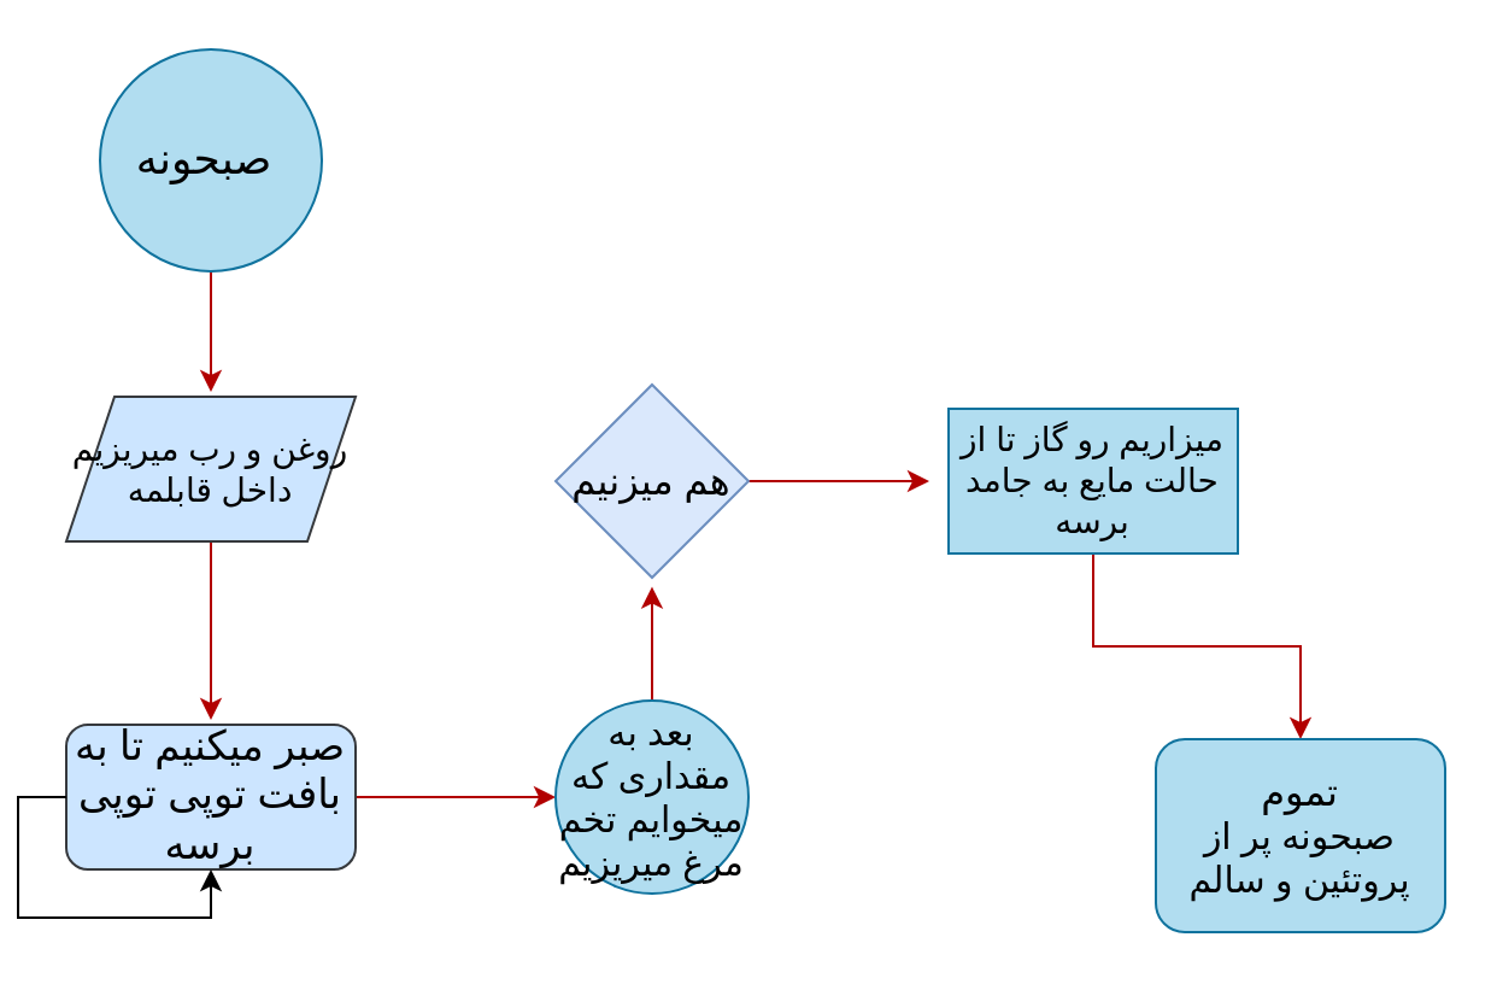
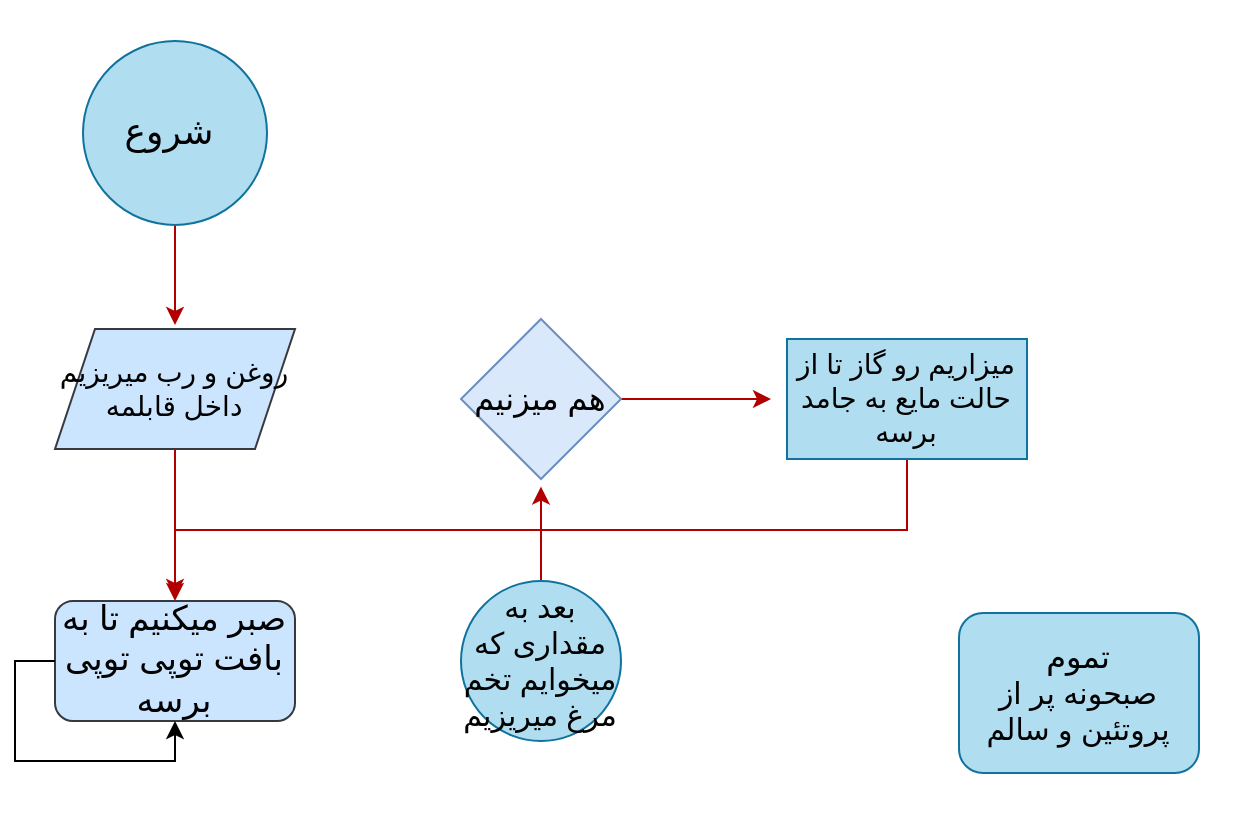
- <mxCell id="3" value="&lt;font style=&quot;font-size: 18px;&quot; color=&quot;#000000&quot;&gt;صبحونه&amp;nbsp;&lt;/font&gt;" style="ellipse;whiteSpace=wrap;html=1;aspect=fixed;fillColor=#b1ddf0;strokeColor=#10739e;align=center;" vertex="1" parent="1"><mxGeometry x="34" y="20" width="92" height="92" as="geometry" /></mxCell>
+ <mxCell id="3" value="&lt;font style=&quot;font-size: 18px;&quot; color=&quot;#000000&quot;&gt;شروع&amp;nbsp;&lt;/font&gt;" style="ellipse;whiteSpace=wrap;html=1;aspect=fixed;fillColor=#b1ddf0;strokeColor=#10739e;align=center;" vertex="1" parent="1"><mxGeometry x="34" y="20" width="92" height="92" as="geometry" /></mxCell>
- <mxCell id="13" style="edgeStyle=orthogonalEdgeStyle;rounded=0;orthogonalLoop=1;jettySize=auto;html=1;exitX=0.5;exitY=1;exitDx=0;exitDy=0;fillColor=#e51400;strokeColor=#B20000;" edge="1" parent="1" source="14" target="15"><mxGeometry relative="1" as="geometry"><mxPoint x="446" y="295.6" as="targetPoint" /></mxGeometry></mxCell>
+ <mxCell id="13" style="edgeStyle=orthogonalEdgeStyle;rounded=0;orthogonalLoop=1;jettySize=auto;html=1;exitX=0.5;exitY=1;exitDx=0;exitDy=0;fillColor=#e51400;strokeColor=#B20000;" edge="1" parent="1" source="14" target="7"><mxGeometry relative="1" as="geometry"><mxPoint x="446" y="295.6" as="targetPoint" /></mxGeometry></mxCell>
- <mxCell id="6" style="edgeStyle=orthogonalEdgeStyle;rounded=0;orthogonalLoop=1;jettySize=auto;html=1;exitX=1;exitY=0.5;exitDx=0;exitDy=0;fillColor=#e51400;strokeColor=#B20000;" edge="1" parent="1" source="7" target="10"><mxGeometry relative="1" as="geometry"><mxPoint x="226.8" y="330" as="targetPoint" /></mxGeometry></mxCell>
